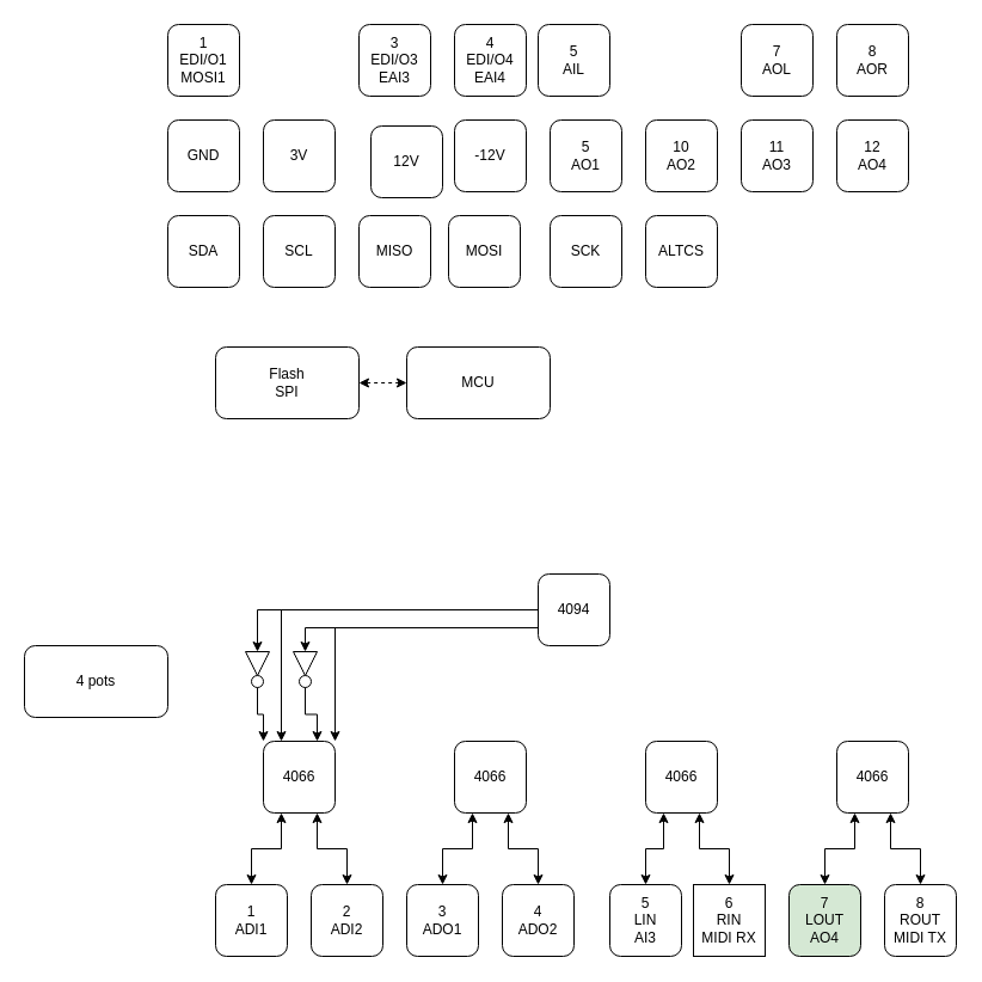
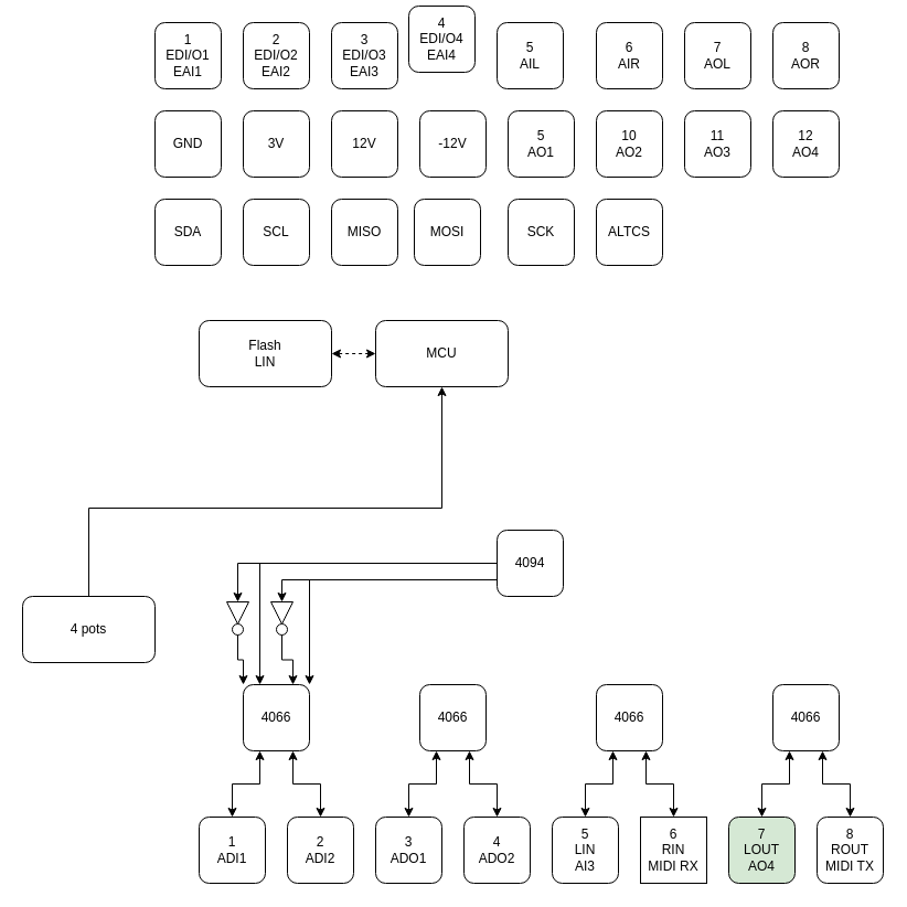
- <mxCell id="40" value="1&lt;br&gt;EDI/O1&lt;br&gt;MOSI1" style="rounded=1;whiteSpace=wrap;html=1;" parent="1" vertex="1"><mxGeometry x="140" y="20" width="60" height="60" as="geometry" /></mxCell>
+ <mxCell id="40" value="1&lt;br&gt;EDI/O1&lt;br&gt;EAI1" style="rounded=1;whiteSpace=wrap;html=1;" parent="1" vertex="1"><mxGeometry x="140" y="20" width="60" height="60" as="geometry" /></mxCell>
+ <mxCell id="41" value="2&lt;br&gt;EDI/O2&lt;br&gt;EAI2" style="rounded=1;whiteSpace=wrap;html=1;" parent="1" vertex="1"><mxGeometry x="220" y="20" width="60" height="60" as="geometry" /></mxCell>
- <mxCell id="43" value="4&lt;br&gt;EDI/O4&lt;br&gt;EAI4" style="rounded=1;whiteSpace=wrap;html=1;" parent="1" vertex="1"><mxGeometry x="380" y="20" width="60" height="60" as="geometry" /></mxCell>
+ <mxCell id="43" value="4&lt;br&gt;EDI/O4&lt;br&gt;EAI4" style="rounded=1;whiteSpace=wrap;html=1;" parent="1" vertex="1"><mxGeometry x="370" y="5" width="60" height="60" as="geometry" /></mxCell>
+ <mxCell id="45" value="6&lt;br&gt;AIR" style="rounded=1;whiteSpace=wrap;html=1;" parent="1" vertex="1"><mxGeometry x="540" y="20" width="60" height="60" as="geometry" /></mxCell>
- <mxCell id="52" value="12V" style="rounded=1;whiteSpace=wrap;html=1;" parent="1" vertex="1"><mxGeometry x="310" y="105" width="60" height="60" as="geometry" /></mxCell>
+ <mxCell id="52" value="12V" style="rounded=1;whiteSpace=wrap;html=1;" parent="1" vertex="1"><mxGeometry x="300" y="100" width="60" height="60" as="geometry" /></mxCell>
- <mxCell id="6" value="Flash&lt;br&gt;SPI" style="rounded=1;whiteSpace=wrap;html=1;" parent="1" vertex="1"><mxGeometry x="180" y="290" width="120" height="60" as="geometry" /></mxCell>
+ <mxCell id="6" value="Flash&lt;br&gt;LIN" style="rounded=1;whiteSpace=wrap;html=1;" parent="1" vertex="1"><mxGeometry x="180" y="290" width="120" height="60" as="geometry" /></mxCell>
+ <mxCell id="4" style="edgeStyle=orthogonalEdgeStyle;rounded=0;orthogonalLoop=1;jettySize=auto;html=1;exitX=0.5;exitY=0;exitDx=0;exitDy=0;entryX=0.5;entryY=1;entryDx=0;entryDy=0;" parent="1" source="5" target="3" edge="1"><mxGeometry relative="1" as="geometry"><Array as="points"><mxPoint x="80" y="460" /><mxPoint x="400" y="460" /></Array></mxGeometry></mxCell>
- <mxCell id="11" value="5&lt;br&gt;LIN&lt;br&gt;AI3" style="rounded=1;whiteSpace=wrap;html=1;" parent="1" vertex="1"><mxGeometry x="510" y="740" width="60" height="60" as="geometry" /></mxCell>
+ <mxCell id="11" value="5&lt;br&gt;LIN&lt;br&gt;AI3" style="rounded=1;whiteSpace=wrap;html=1;" parent="1" vertex="1"><mxGeometry x="500" y="740" width="60" height="60" as="geometry" /></mxCell>
